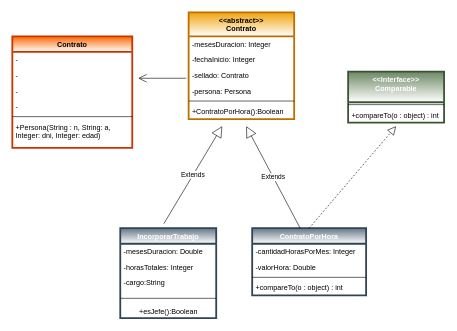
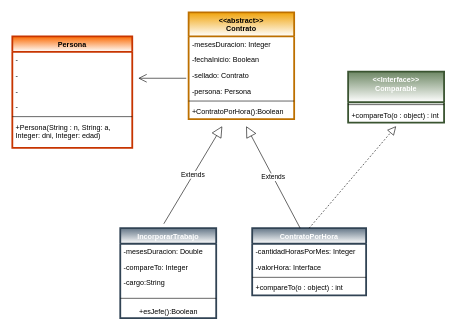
- <mxCell id="2" value="Contrato" style="swimlane;fontStyle=1;align=center;verticalAlign=top;childLayout=stackLayout;horizontal=1;startSize=26;horizontalStack=0;resizeParent=1;resizeParentMax=0;resizeLast=0;collapsible=1;marginBottom=0;fillColor=#fa6800;fontColor=#000000;strokeColor=#C73500;gradientColor=#ffffff;strokeWidth=3;" parent="1" vertex="1"><mxGeometry x="20" y="60" width="200" height="186" as="geometry" /></mxCell>
+ <mxCell id="2" value="Persona" style="swimlane;fontStyle=1;align=center;verticalAlign=top;childLayout=stackLayout;horizontal=1;startSize=26;horizontalStack=0;resizeParent=1;resizeParentMax=0;resizeLast=0;collapsible=1;marginBottom=0;fillColor=#fa6800;fontColor=#000000;strokeColor=#C73500;gradientColor=#ffffff;strokeWidth=3;" parent="1" vertex="1"><mxGeometry x="20" y="60" width="200" height="186" as="geometry" /></mxCell>
- <mxCell id="11" value="-fechaInicio: Integer" style="text;strokeColor=none;fillColor=none;align=left;verticalAlign=top;spacingLeft=4;spacingRight=4;overflow=hidden;rotatable=0;points=[[0,0.5],[1,0.5]];portConstraint=eastwest;" parent="9" vertex="1"><mxGeometry y="66" width="176" height="26" as="geometry" /></mxCell>
+ <mxCell id="11" value="-fechaInicio: Boolean" style="text;strokeColor=none;fillColor=none;align=left;verticalAlign=top;spacingLeft=4;spacingRight=4;overflow=hidden;rotatable=0;points=[[0,0.5],[1,0.5]];portConstraint=eastwest;" parent="9" vertex="1"><mxGeometry y="66" width="176" height="26" as="geometry" /></mxCell>
- <mxCell id="18" value="-horasTotales: Integer" style="text;strokeColor=none;fillColor=none;align=left;verticalAlign=top;spacingLeft=4;spacingRight=4;overflow=hidden;rotatable=0;points=[[0,0.5],[1,0.5]];portConstraint=eastwest;" parent="16" vertex="1"><mxGeometry y="52" width="160" height="26" as="geometry" /></mxCell>
+ <mxCell id="18" value="-compareTo: Integer" style="text;strokeColor=none;fillColor=none;align=left;verticalAlign=top;spacingLeft=4;spacingRight=4;overflow=hidden;rotatable=0;points=[[0,0.5],[1,0.5]];portConstraint=eastwest;" parent="16" vertex="1"><mxGeometry y="52" width="160" height="26" as="geometry" /></mxCell>
- <mxCell id="24" value="-valorHora: Double" style="text;strokeColor=none;fillColor=none;align=left;verticalAlign=top;spacingLeft=4;spacingRight=4;overflow=hidden;rotatable=0;points=[[0,0.5],[1,0.5]];portConstraint=eastwest;" parent="22" vertex="1"><mxGeometry y="52" width="190" height="26" as="geometry" /></mxCell>
+ <mxCell id="24" value="-valorHora: Interface" style="text;strokeColor=none;fillColor=none;align=left;verticalAlign=top;spacingLeft=4;spacingRight=4;overflow=hidden;rotatable=0;points=[[0,0.5],[1,0.5]];portConstraint=eastwest;" parent="22" vertex="1"><mxGeometry y="52" width="190" height="26" as="geometry" /></mxCell>
